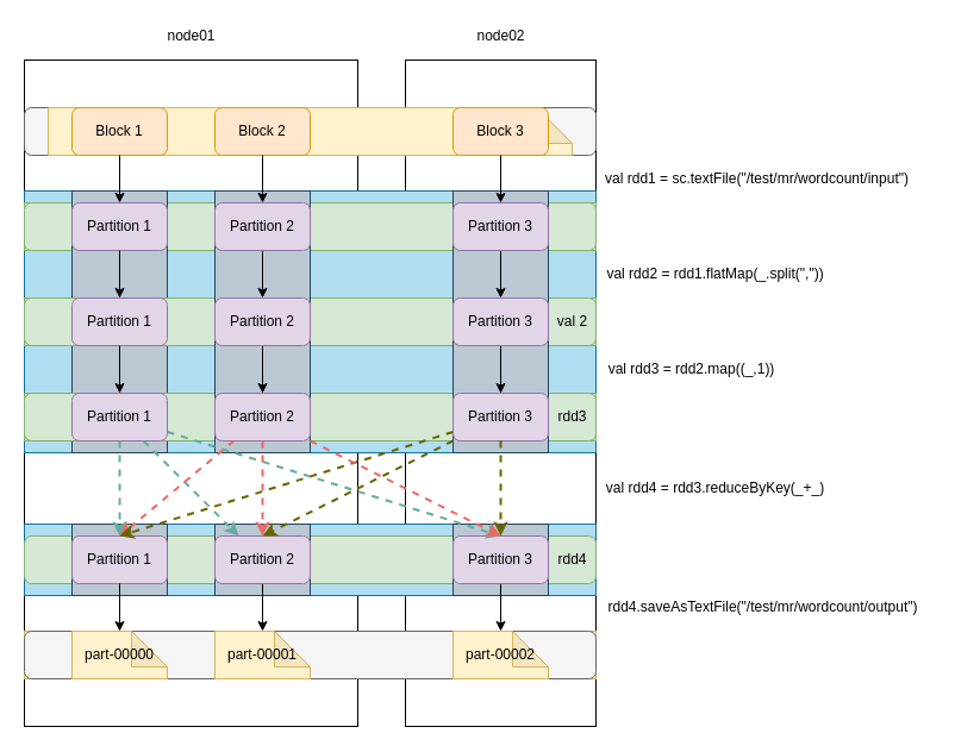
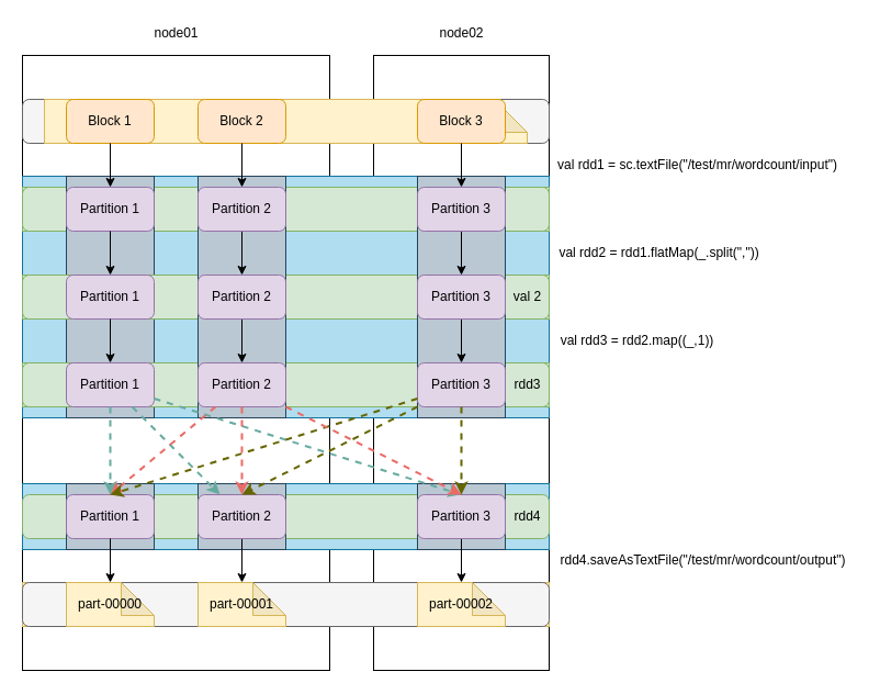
- <mxCell id="15" value="val rdd4 = rdd3.reduceByKey(_+_)" style="text;html=1;align=center;verticalAlign=middle;resizable=0;points=[];;autosize=1;" parent="1" vertex="1"><mxGeometry x="500" y="400" width="200" height="20" as="geometry" /></mxCell>
